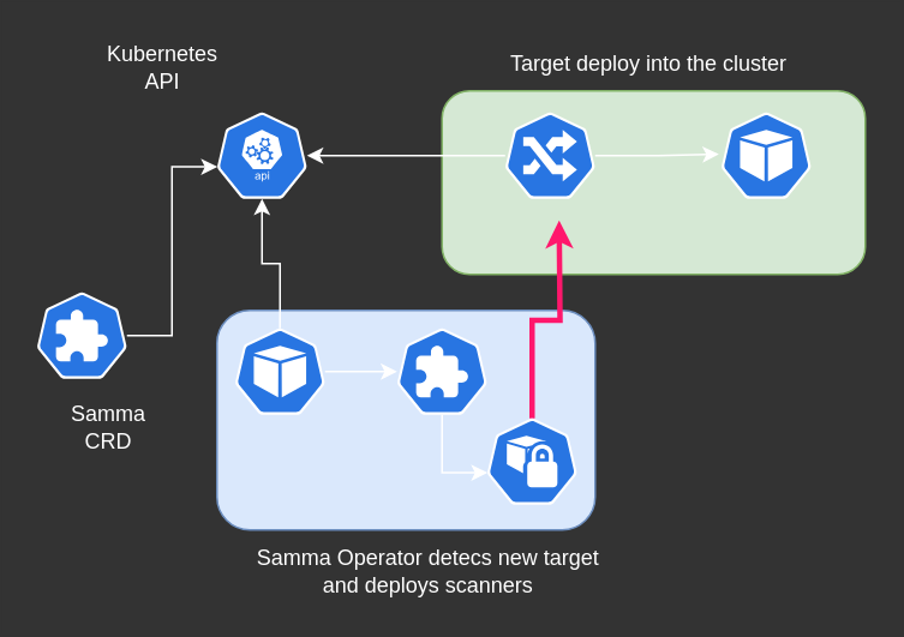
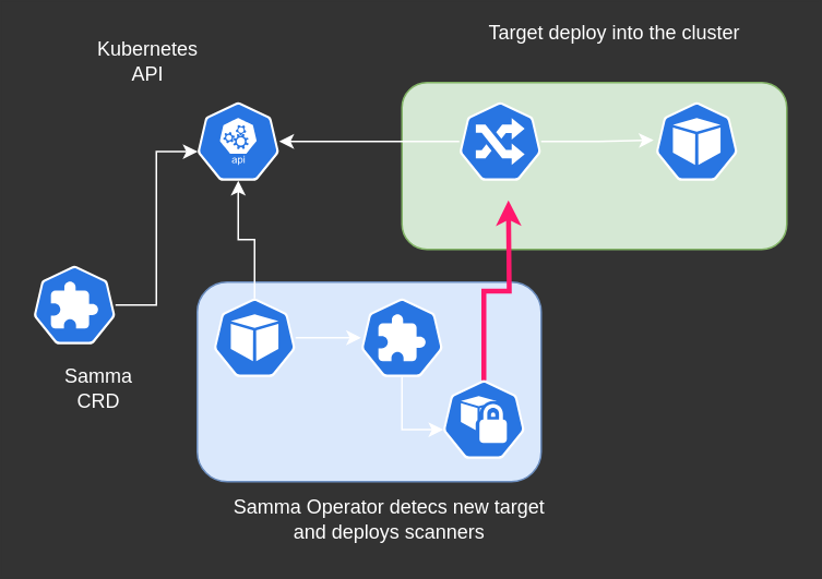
- <mxCell id="16" value="Target deploy into the cluster" style="text;html=1;strokeColor=none;fillColor=none;align=center;verticalAlign=middle;whiteSpace=wrap;rounded=0;fontColor=#FFFFFF;" vertex="1" parent="1"><mxGeometry x="270" y="20" width="180" height="30" as="geometry" /></mxCell>
+ <mxCell id="16" value="Target deploy into the cluster" style="text;html=1;strokeColor=none;fillColor=none;align=center;verticalAlign=middle;whiteSpace=wrap;rounded=0;fontColor=#FFFFFF;" vertex="1" parent="1"><mxGeometry x="285" y="5" width="180" height="30" as="geometry" /></mxCell>
